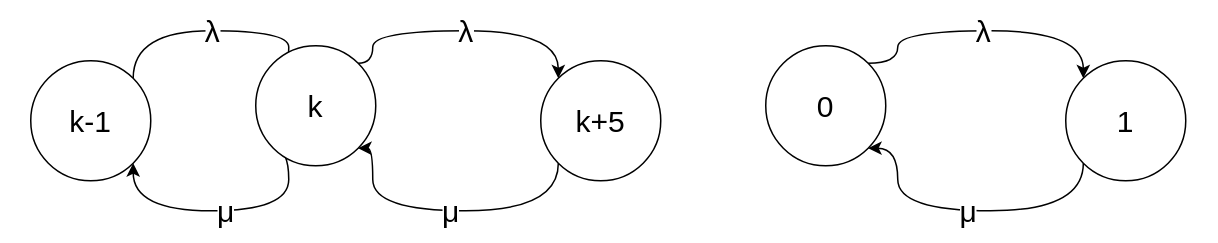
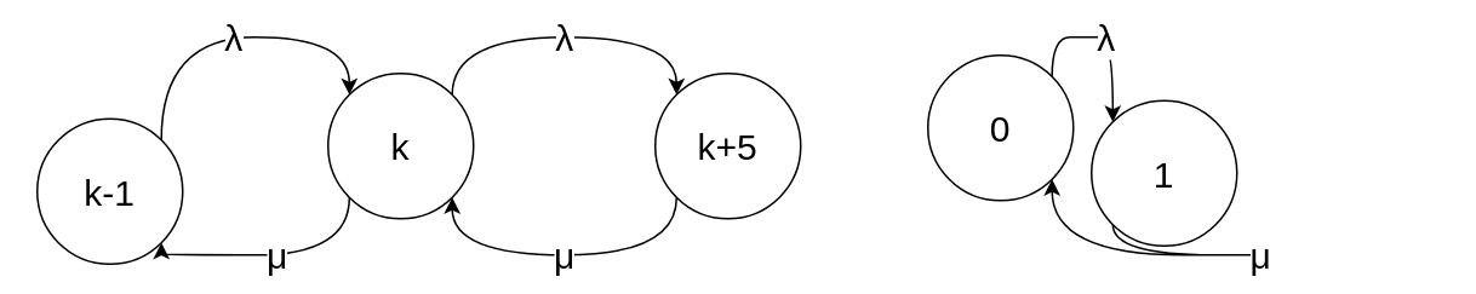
- <mxCell id="6" value="&lt;font style=&quot;font-size: 20px&quot;&gt;k&lt;/font&gt;" style="ellipse;whiteSpace=wrap;html=1;aspect=fixed;" vertex="1" parent="1"><mxGeometry x="170" y="30" width="80" height="80" as="geometry" /></mxCell>
+ <mxCell id="6" value="&lt;font style=&quot;font-size: 20px&quot;&gt;k&lt;/font&gt;" style="ellipse;whiteSpace=wrap;html=1;aspect=fixed;" vertex="1" parent="1"><mxGeometry x="180" y="40" width="80" height="80" as="geometry" /></mxCell>
- <mxCell id="3" value="&lt;font style=&quot;font-size: 20px&quot;&gt;k-1&lt;/font&gt;" style="ellipse;whiteSpace=wrap;html=1;aspect=fixed;" vertex="1" parent="1"><mxGeometry x="20" y="40" width="80" height="80" as="geometry" /></mxCell>
+ <mxCell id="3" value="&lt;font style=&quot;font-size: 20px&quot;&gt;k-1&lt;/font&gt;" style="ellipse;whiteSpace=wrap;html=1;aspect=fixed;" vertex="1" parent="1"><mxGeometry x="20" y="65" width="80" height="80" as="geometry" /></mxCell>
- <mxCell id="12" value="&lt;font style=&quot;font-size: 20px&quot;&gt;1&lt;/font&gt;" style="ellipse;whiteSpace=wrap;html=1;aspect=fixed;" vertex="1" parent="1"><mxGeometry x="710" y="40" width="80" height="80" as="geometry" /></mxCell>
+ <mxCell id="12" value="&lt;font style=&quot;font-size: 20px&quot;&gt;1&lt;/font&gt;" style="ellipse;whiteSpace=wrap;html=1;aspect=fixed;" vertex="1" parent="1"><mxGeometry x="600" y="55" width="80" height="80" as="geometry" /></mxCell>
